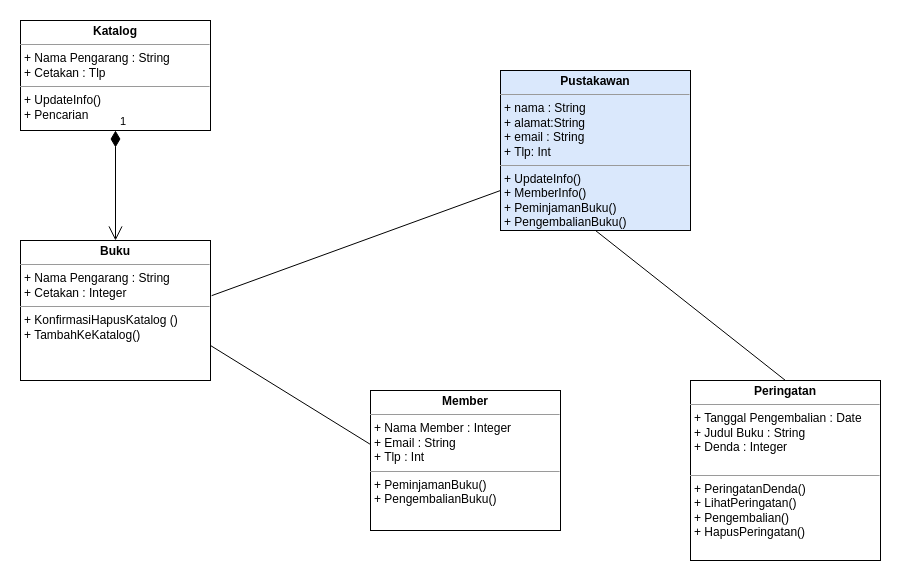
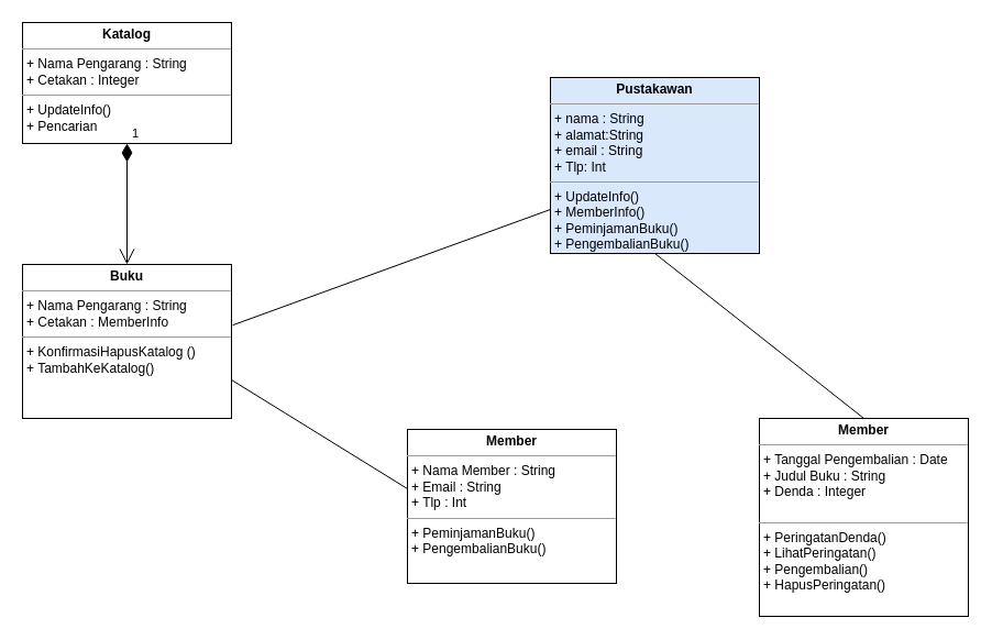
- <mxCell id="2" value="&lt;p style=&quot;margin: 0px ; margin-top: 4px ; text-align: center&quot;&gt;&lt;b&gt;Katalog&lt;/b&gt;&lt;/p&gt;&lt;hr size=&quot;1&quot;&gt;&lt;p style=&quot;margin: 0px ; margin-left: 4px&quot;&gt;+ Nama Pengarang : String&lt;br&gt;+ Cetakan : Tlp&lt;/p&gt;&lt;hr size=&quot;1&quot;&gt;&lt;p style=&quot;margin: 0px ; margin-left: 4px&quot;&gt;+ UpdateInfo()&lt;br&gt;+ Pencarian&lt;/p&gt;" style="verticalAlign=top;align=left;overflow=fill;fontSize=12;fontFamily=Helvetica;html=1;" parent="1" vertex="1"><mxGeometry x="20" y="20" width="190" height="110" as="geometry" /></mxCell>
+ <mxCell id="2" value="&lt;p style=&quot;margin: 0px ; margin-top: 4px ; text-align: center&quot;&gt;&lt;b&gt;Katalog&lt;/b&gt;&lt;/p&gt;&lt;hr size=&quot;1&quot;&gt;&lt;p style=&quot;margin: 0px ; margin-left: 4px&quot;&gt;+ Nama Pengarang : String&lt;br&gt;+ Cetakan : Integer&lt;/p&gt;&lt;hr size=&quot;1&quot;&gt;&lt;p style=&quot;margin: 0px ; margin-left: 4px&quot;&gt;+ UpdateInfo()&lt;br&gt;+ Pencarian&lt;/p&gt;" style="verticalAlign=top;align=left;overflow=fill;fontSize=12;fontFamily=Helvetica;html=1;" parent="1" vertex="1"><mxGeometry x="20" y="20" width="190" height="110" as="geometry" /></mxCell>
- <mxCell id="3" value="&lt;p style=&quot;margin: 0px ; margin-top: 4px ; text-align: center&quot;&gt;&lt;b&gt;Buku&lt;/b&gt;&lt;/p&gt;&lt;hr size=&quot;1&quot;&gt;&lt;p style=&quot;margin: 0px ; margin-left: 4px&quot;&gt;+ Nama Pengarang : String&lt;br&gt;+ Cetakan : Integer&lt;/p&gt;&lt;hr size=&quot;1&quot;&gt;&lt;p style=&quot;margin: 0px ; margin-left: 4px&quot;&gt;+ KonfirmasiHapusKatalog ()&lt;br&gt;+ TambahKeKatalog()&lt;/p&gt;" style="verticalAlign=top;align=left;overflow=fill;fontSize=12;fontFamily=Helvetica;html=1;" parent="1" vertex="1"><mxGeometry x="20" y="240" width="190" height="140" as="geometry" /></mxCell>
+ <mxCell id="3" value="&lt;p style=&quot;margin: 0px ; margin-top: 4px ; text-align: center&quot;&gt;&lt;b&gt;Buku&lt;/b&gt;&lt;/p&gt;&lt;hr size=&quot;1&quot;&gt;&lt;p style=&quot;margin: 0px ; margin-left: 4px&quot;&gt;+ Nama Pengarang : String&lt;br&gt;+ Cetakan : MemberInfo&lt;/p&gt;&lt;hr size=&quot;1&quot;&gt;&lt;p style=&quot;margin: 0px ; margin-left: 4px&quot;&gt;+ KonfirmasiHapusKatalog ()&lt;br&gt;+ TambahKeKatalog()&lt;/p&gt;" style="verticalAlign=top;align=left;overflow=fill;fontSize=12;fontFamily=Helvetica;html=1;" parent="1" vertex="1"><mxGeometry x="20" y="240" width="190" height="140" as="geometry" /></mxCell>
- <mxCell id="5" value="&lt;p style=&quot;margin: 0px ; margin-top: 4px ; text-align: center&quot;&gt;&lt;b&gt;Member&lt;/b&gt;&lt;/p&gt;&lt;hr size=&quot;1&quot;&gt;&lt;p style=&quot;margin: 0px ; margin-left: 4px&quot;&gt;+ Nama Member : Integer&lt;/p&gt;&lt;p style=&quot;margin: 0px ; margin-left: 4px&quot;&gt;+ Email : String&lt;br&gt;+ Tlp : Int&lt;/p&gt;&lt;hr size=&quot;1&quot;&gt;&lt;p style=&quot;margin: 0px ; margin-left: 4px&quot;&gt;+ PeminjamanBuku()&lt;br&gt;+ PengembalianBuku()&lt;/p&gt;" style="verticalAlign=top;align=left;overflow=fill;fontSize=12;fontFamily=Helvetica;html=1;" parent="1" vertex="1"><mxGeometry x="370" y="390" width="190" height="140" as="geometry" /></mxCell>
+ <mxCell id="5" value="&lt;p style=&quot;margin: 0px ; margin-top: 4px ; text-align: center&quot;&gt;&lt;b&gt;Member&lt;/b&gt;&lt;/p&gt;&lt;hr size=&quot;1&quot;&gt;&lt;p style=&quot;margin: 0px ; margin-left: 4px&quot;&gt;+ Nama Member : String&lt;/p&gt;&lt;p style=&quot;margin: 0px ; margin-left: 4px&quot;&gt;+ Email : String&lt;br&gt;+ Tlp : Int&lt;/p&gt;&lt;hr size=&quot;1&quot;&gt;&lt;p style=&quot;margin: 0px ; margin-left: 4px&quot;&gt;+ PeminjamanBuku()&lt;br&gt;+ PengembalianBuku()&lt;/p&gt;" style="verticalAlign=top;align=left;overflow=fill;fontSize=12;fontFamily=Helvetica;html=1;" parent="1" vertex="1"><mxGeometry x="370" y="390" width="190" height="140" as="geometry" /></mxCell>
- <mxCell id="6" value="&lt;p style=&quot;margin: 0px ; margin-top: 4px ; text-align: center&quot;&gt;&lt;b&gt;Peringatan&lt;/b&gt;&lt;/p&gt;&lt;hr size=&quot;1&quot;&gt;&lt;p style=&quot;margin: 0px ; margin-left: 4px&quot;&gt;+ Tanggal Pengembalian : Date&lt;br&gt;+ Judul Buku : String&lt;/p&gt;&lt;p style=&quot;margin: 0px ; margin-left: 4px&quot;&gt;+ Denda : Integer&lt;br&gt;&lt;/p&gt;&lt;p style=&quot;margin: 0px ; margin-left: 4px&quot;&gt;&lt;br&gt;&lt;/p&gt;&lt;hr size=&quot;1&quot;&gt;&lt;p style=&quot;margin: 0px ; margin-left: 4px&quot;&gt;+ PeringatanDenda()&lt;br&gt;+ LihatPeringatan()&lt;/p&gt;&lt;p style=&quot;margin: 0px ; margin-left: 4px&quot;&gt;+ Pengembalian()&lt;br&gt;&lt;/p&gt;&lt;p style=&quot;margin: 0px ; margin-left: 4px&quot;&gt;+ HapusPeringatan()&lt;/p&gt;&lt;p style=&quot;margin: 0px ; margin-left: 4px&quot;&gt;&lt;br&gt;&lt;/p&gt;" style="verticalAlign=top;align=left;overflow=fill;fontSize=12;fontFamily=Helvetica;html=1;" parent="1" vertex="1"><mxGeometry x="690" y="380" width="190" height="180" as="geometry" /></mxCell>
+ <mxCell id="6" value="&lt;p style=&quot;margin: 0px ; margin-top: 4px ; text-align: center&quot;&gt;&lt;b&gt;Member&lt;/b&gt;&lt;/p&gt;&lt;hr size=&quot;1&quot;&gt;&lt;p style=&quot;margin: 0px ; margin-left: 4px&quot;&gt;+ Tanggal Pengembalian : Date&lt;br&gt;+ Judul Buku : String&lt;/p&gt;&lt;p style=&quot;margin: 0px ; margin-left: 4px&quot;&gt;+ Denda : Integer&lt;br&gt;&lt;/p&gt;&lt;p style=&quot;margin: 0px ; margin-left: 4px&quot;&gt;&lt;br&gt;&lt;/p&gt;&lt;hr size=&quot;1&quot;&gt;&lt;p style=&quot;margin: 0px ; margin-left: 4px&quot;&gt;+ PeringatanDenda()&lt;br&gt;+ LihatPeringatan()&lt;/p&gt;&lt;p style=&quot;margin: 0px ; margin-left: 4px&quot;&gt;+ Pengembalian()&lt;br&gt;&lt;/p&gt;&lt;p style=&quot;margin: 0px ; margin-left: 4px&quot;&gt;+ HapusPeringatan()&lt;/p&gt;&lt;p style=&quot;margin: 0px ; margin-left: 4px&quot;&gt;&lt;br&gt;&lt;/p&gt;" style="verticalAlign=top;align=left;overflow=fill;fontSize=12;fontFamily=Helvetica;html=1;" parent="1" vertex="1"><mxGeometry x="690" y="380" width="190" height="180" as="geometry" /></mxCell>
